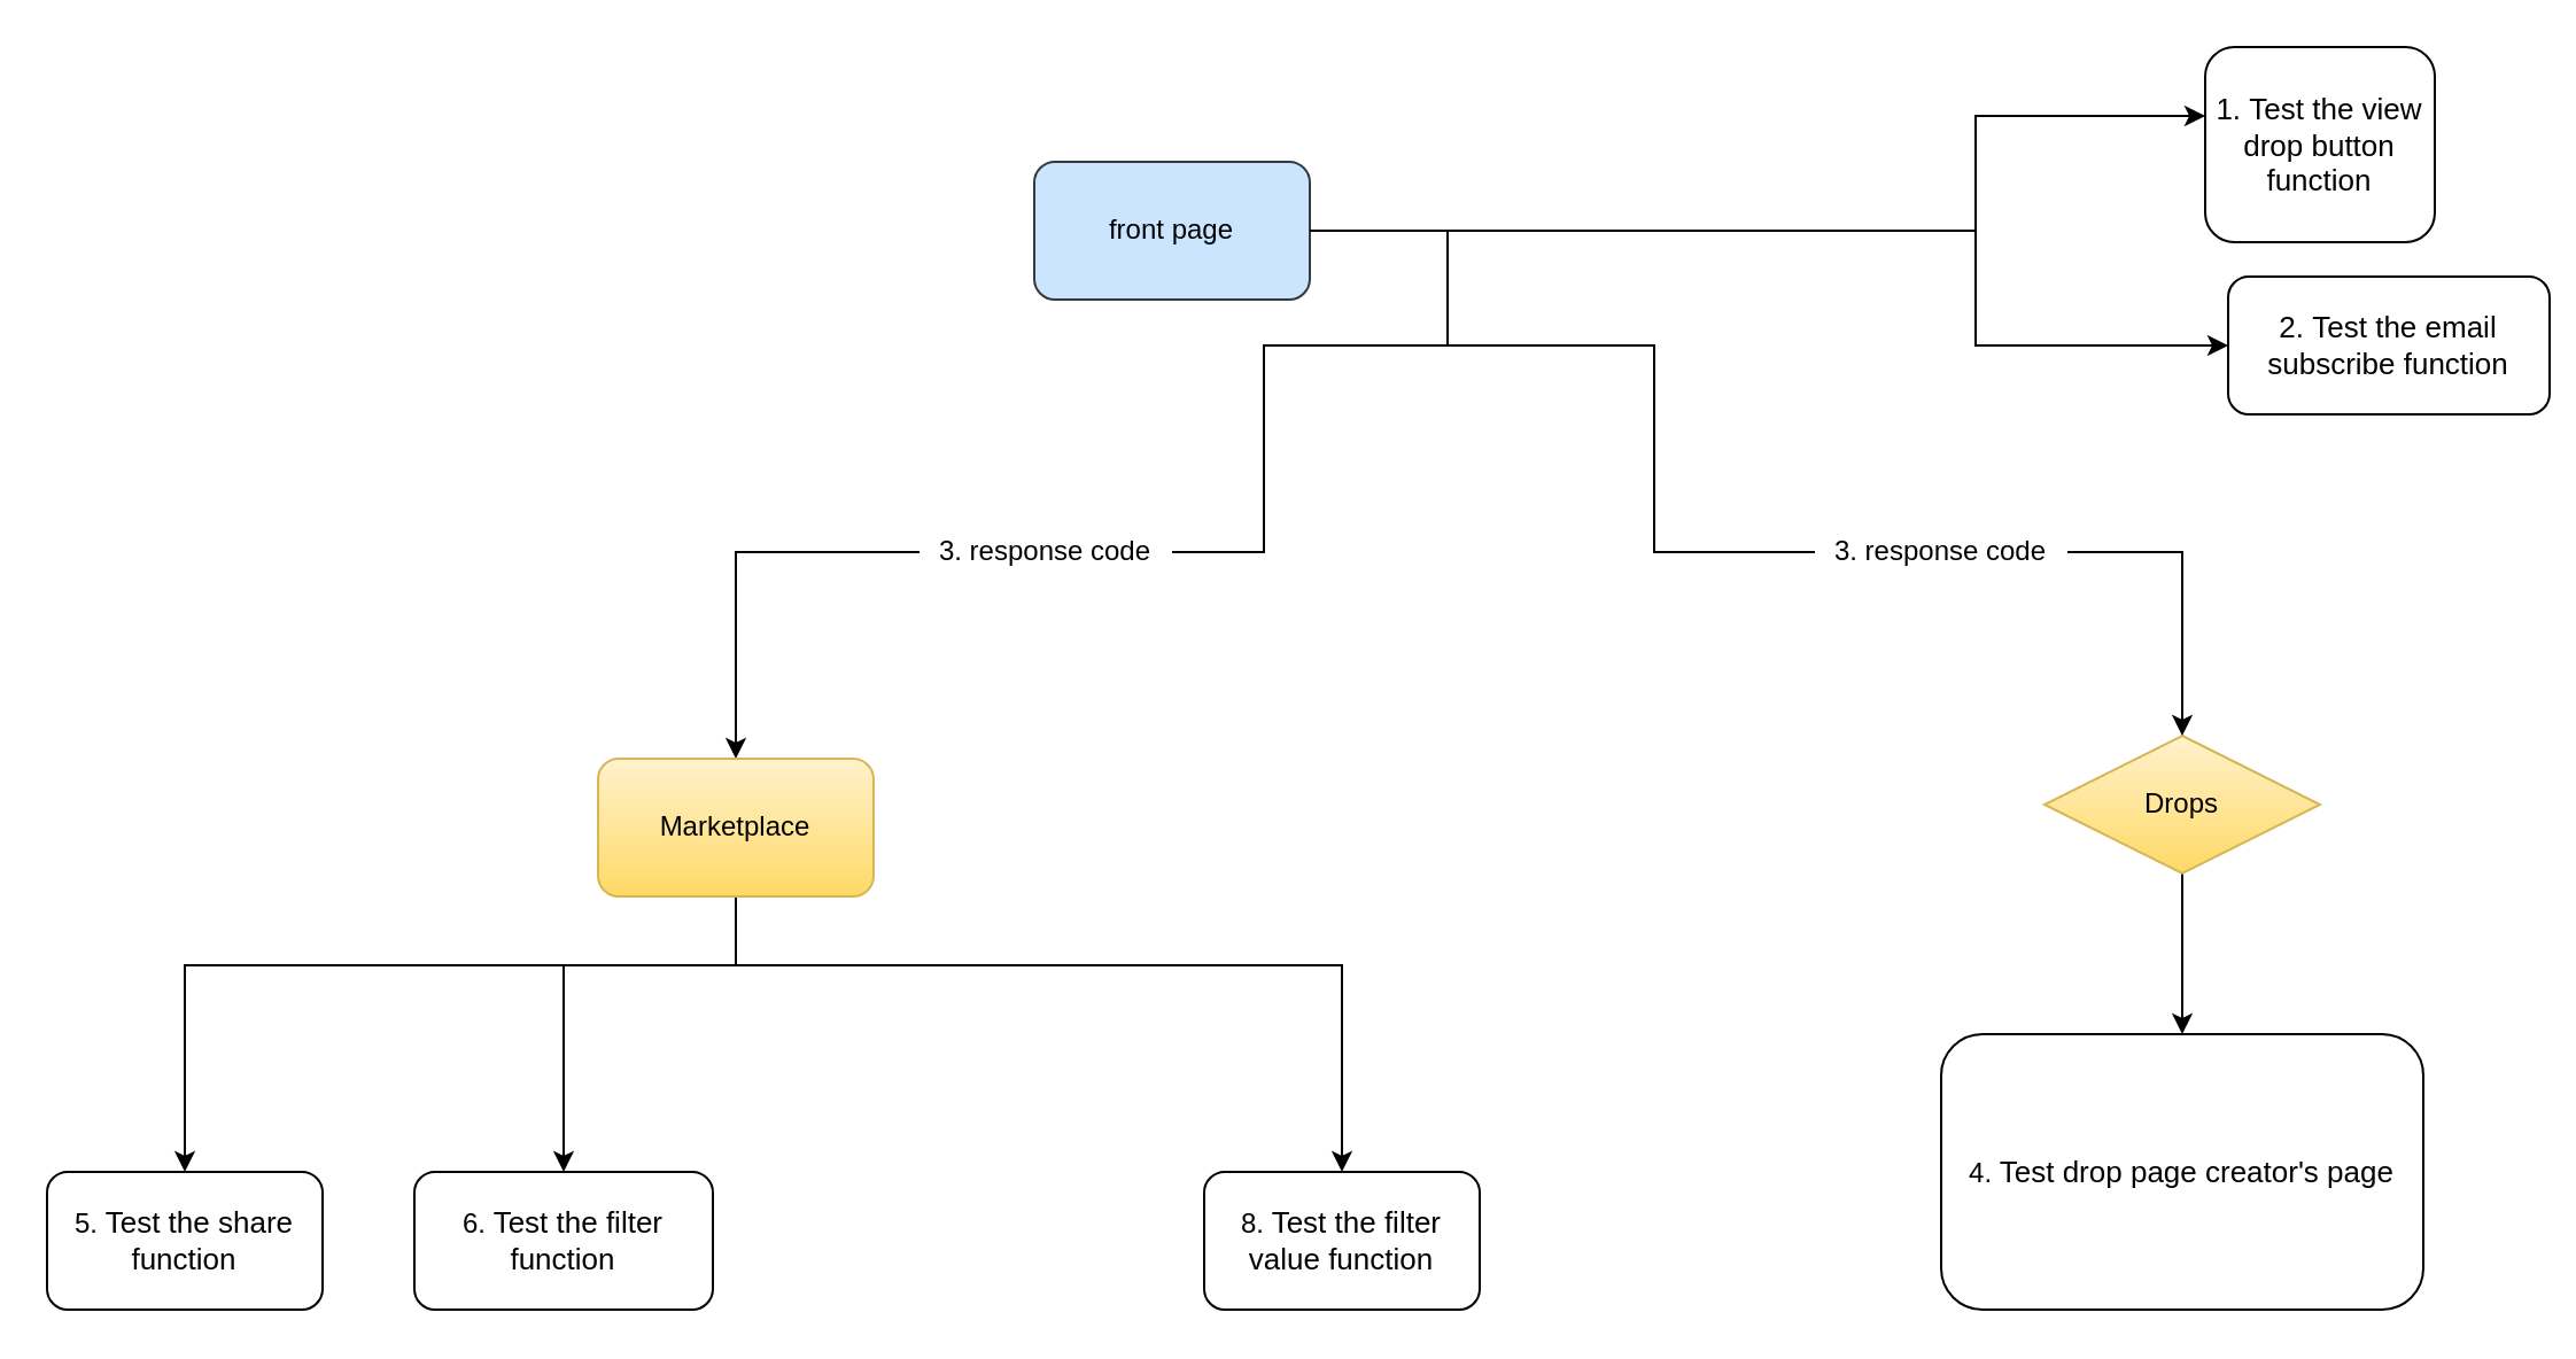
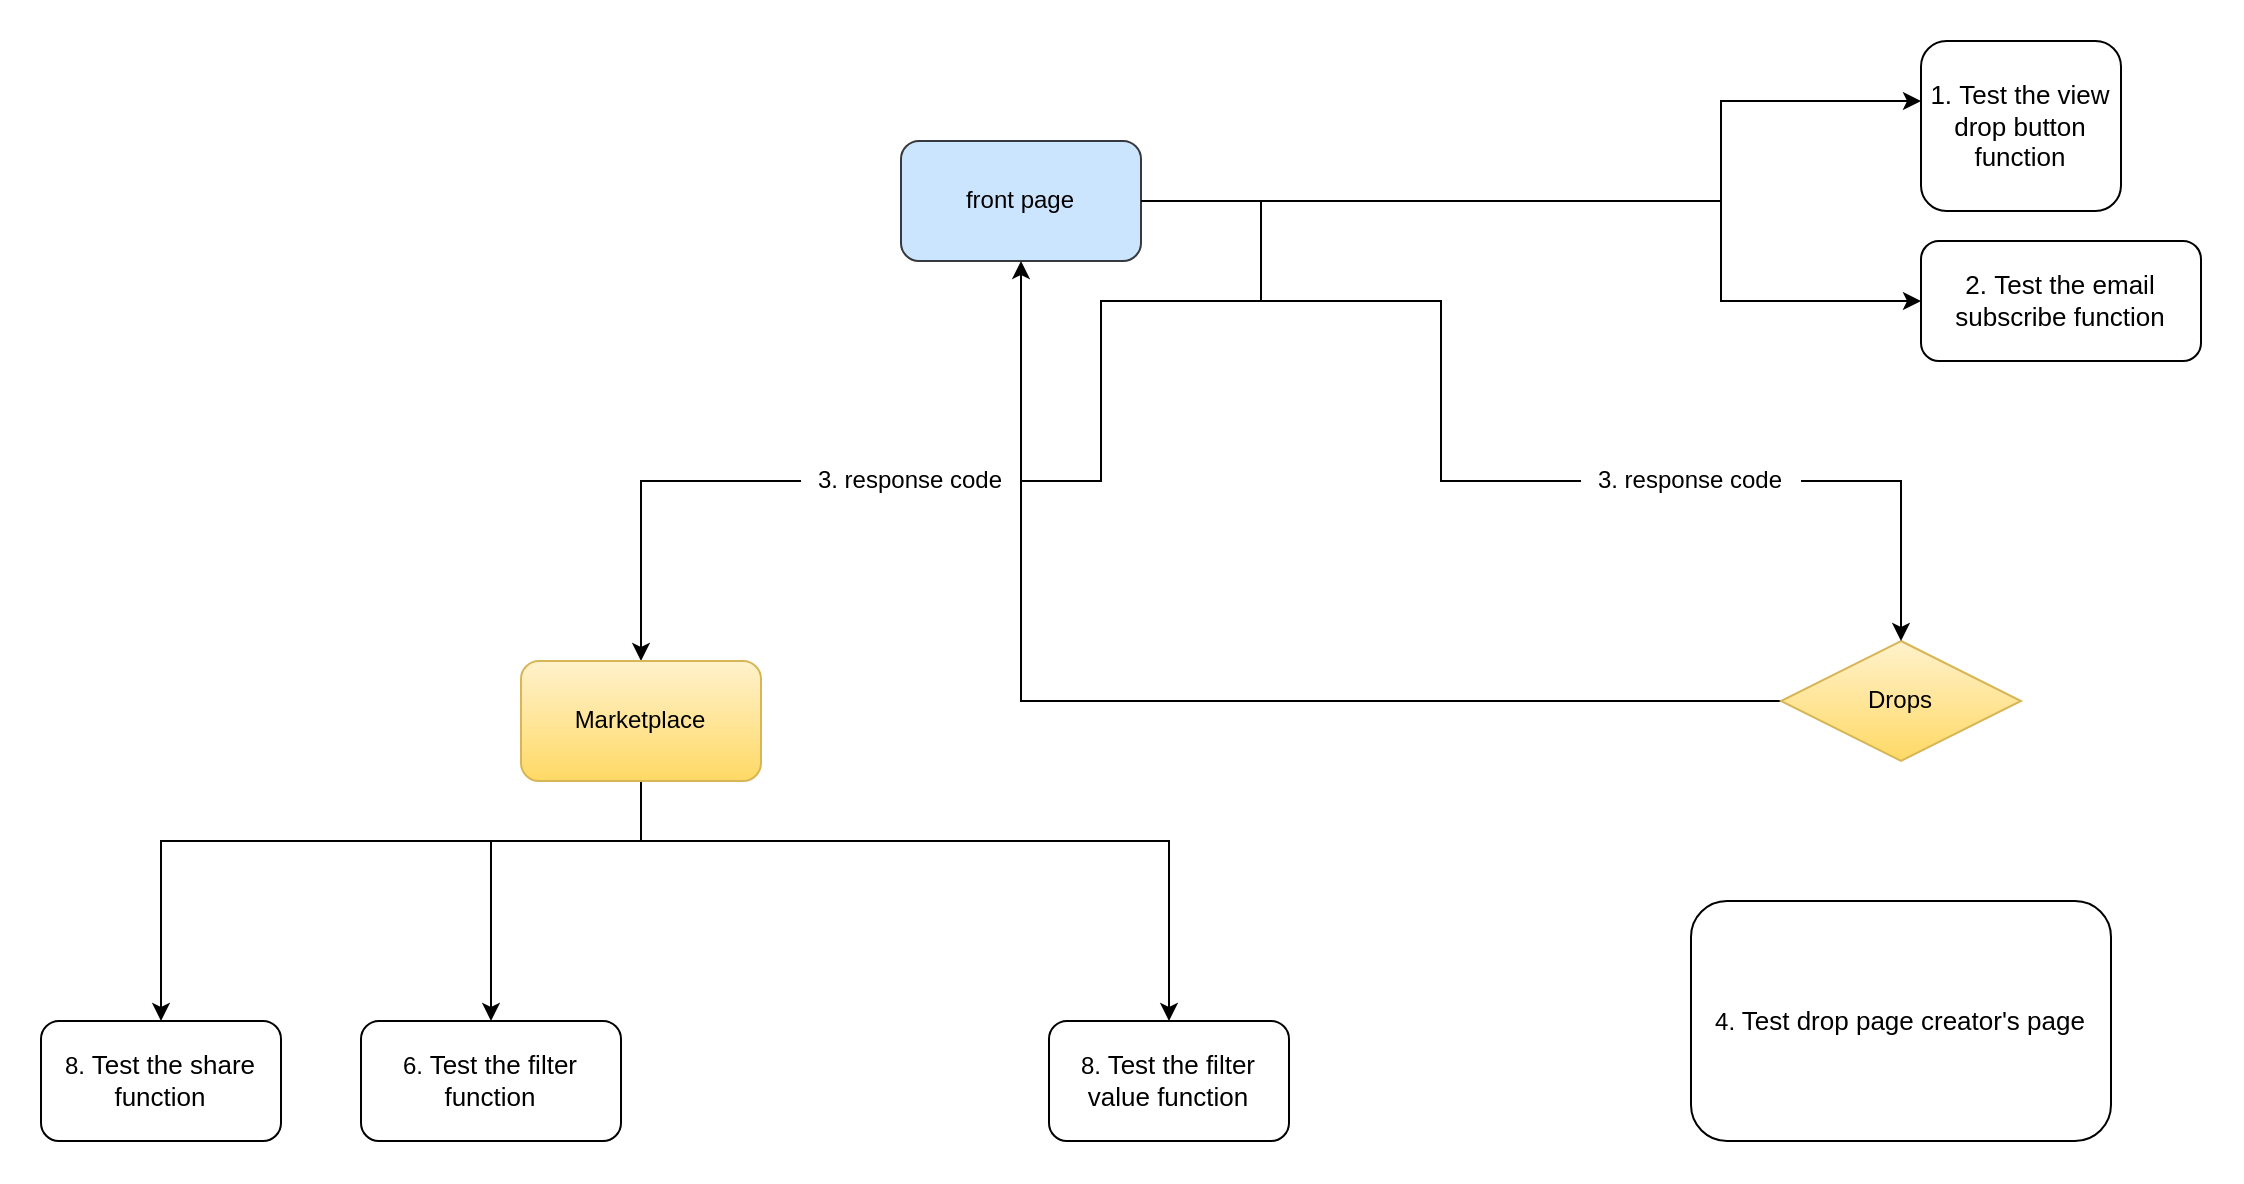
- <mxCell id="13" value="&lt;span style=&quot;font-family: &amp;#34;arial&amp;#34; ; font-size: 13px ; text-align: left ; background-color: rgb(255 , 255 , 255)&quot;&gt;2.&amp;nbsp;&lt;/span&gt;&lt;span style=&quot;font-family: &amp;#34;arial&amp;#34; ; font-size: 13px ; text-align: left ; background-color: rgb(255 , 255 , 255)&quot;&gt;Test the email subscribe function&lt;/span&gt;" style="whiteSpace=wrap;html=1;rounded=1;" vertex="1" parent="1"><mxGeometry x="970" y="120" width="140" height="60" as="geometry" /></mxCell>
+ <mxCell id="13" value="&lt;span style=&quot;font-family: &amp;#34;arial&amp;#34; ; font-size: 13px ; text-align: left ; background-color: rgb(255 , 255 , 255)&quot;&gt;2.&amp;nbsp;&lt;/span&gt;&lt;span style=&quot;font-family: &amp;#34;arial&amp;#34; ; font-size: 13px ; text-align: left ; background-color: rgb(255 , 255 , 255)&quot;&gt;Test the email subscribe function&lt;/span&gt;" style="whiteSpace=wrap;html=1;rounded=1;" vertex="1" parent="1"><mxGeometry x="960" y="120" width="140" height="60" as="geometry" /></mxCell>
- <mxCell id="10" value="" style="edgeStyle=orthogonalEdgeStyle;rounded=0;orthogonalLoop=1;jettySize=auto;html=1;" edge="1" parent="1" source="11" target="16"><mxGeometry relative="1" as="geometry" /></mxCell>
+ <mxCell id="10" value="" style="edgeStyle=orthogonalEdgeStyle;rounded=0;orthogonalLoop=1;jettySize=auto;html=1;" edge="1" parent="1" source="11" target="5"><mxGeometry relative="1" as="geometry" /></mxCell>
- <mxCell id="17" value="5.&amp;nbsp;&lt;span style=&quot;font-family: &amp;#34;arial&amp;#34; ; font-size: 13px ; text-align: left ; background-color: rgb(255 , 255 , 255)&quot;&gt;Test the share function&lt;/span&gt;" style="whiteSpace=wrap;html=1;rounded=1;" vertex="1" parent="1"><mxGeometry x="20" y="510" width="120" height="60" as="geometry" /></mxCell>
+ <mxCell id="17" value="8.&amp;nbsp;&lt;span style=&quot;font-family: &amp;#34;arial&amp;#34; ; font-size: 13px ; text-align: left ; background-color: rgb(255 , 255 , 255)&quot;&gt;Test the share function&lt;/span&gt;" style="whiteSpace=wrap;html=1;rounded=1;" vertex="1" parent="1"><mxGeometry x="20" y="510" width="120" height="60" as="geometry" /></mxCell>
